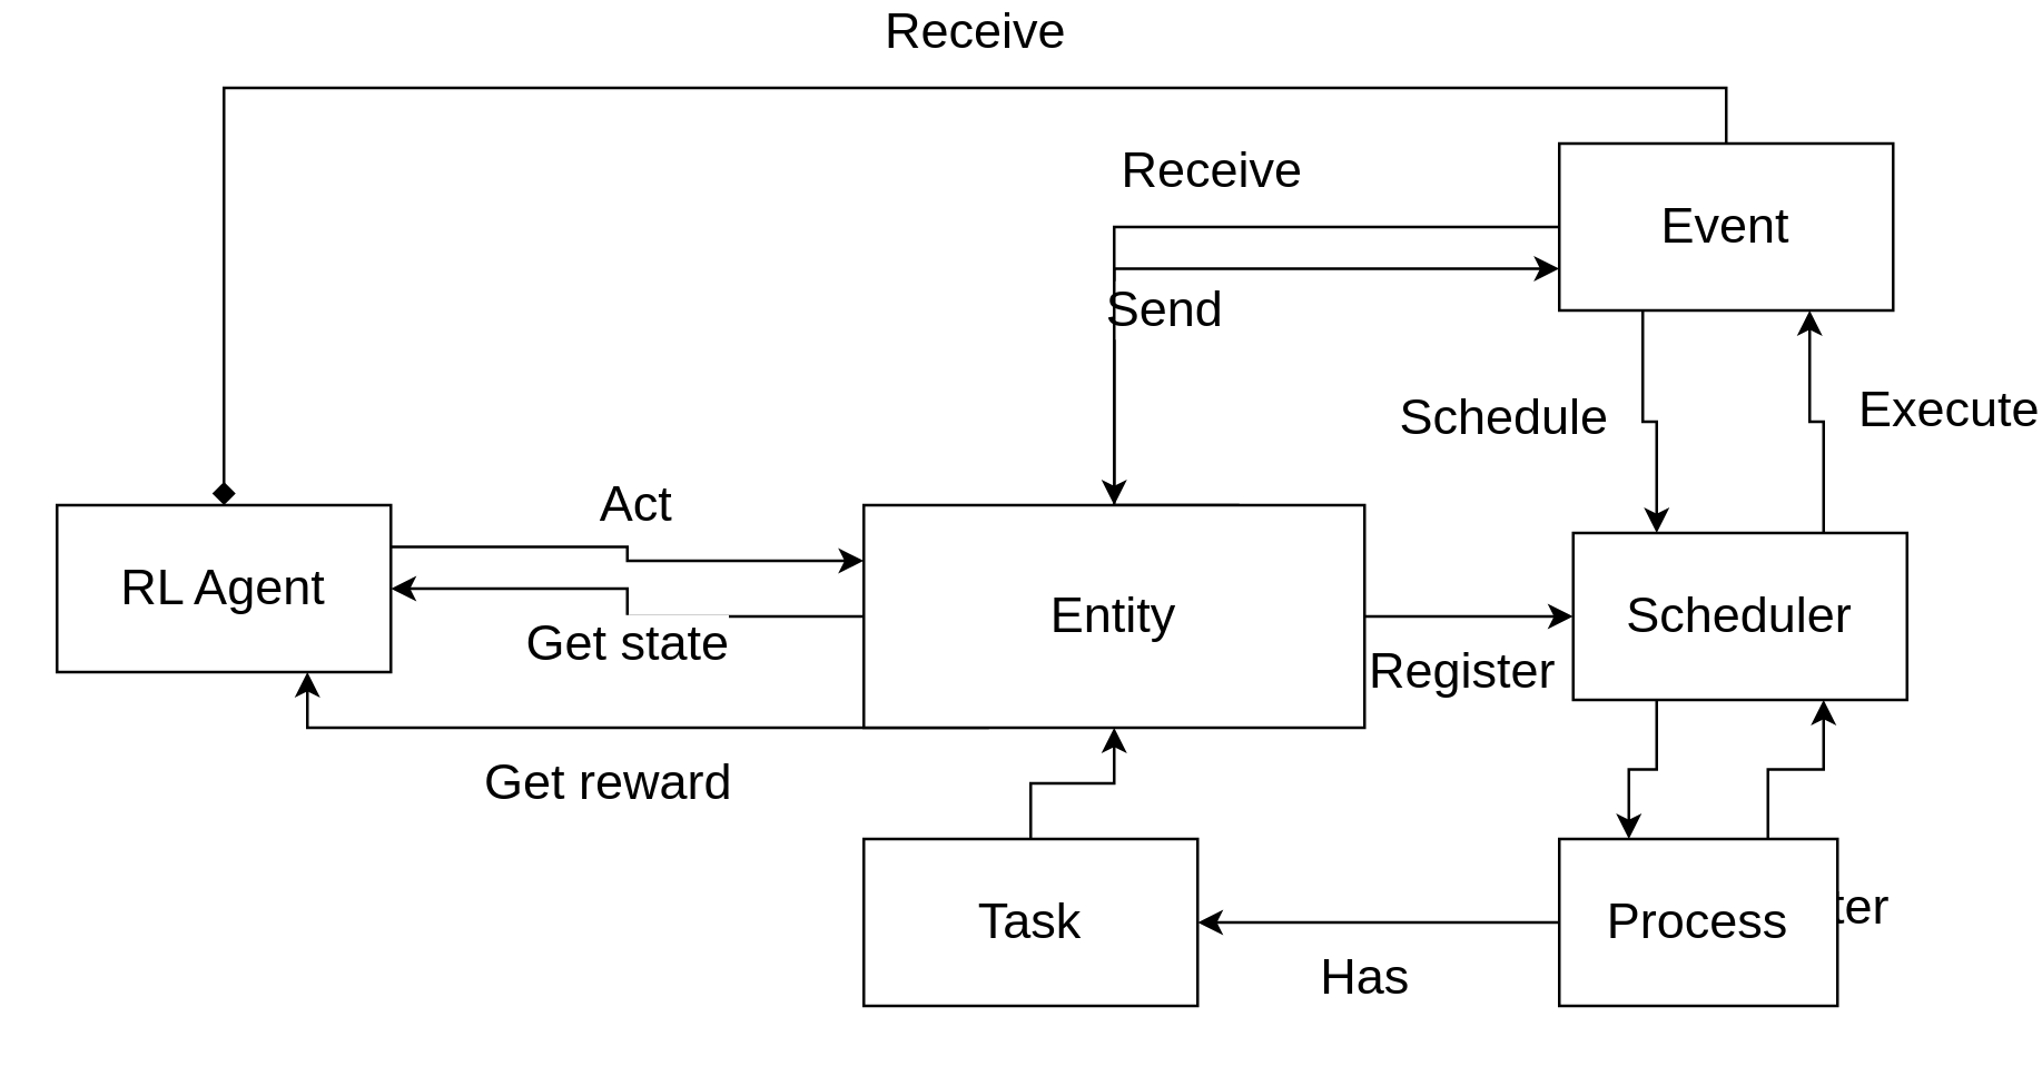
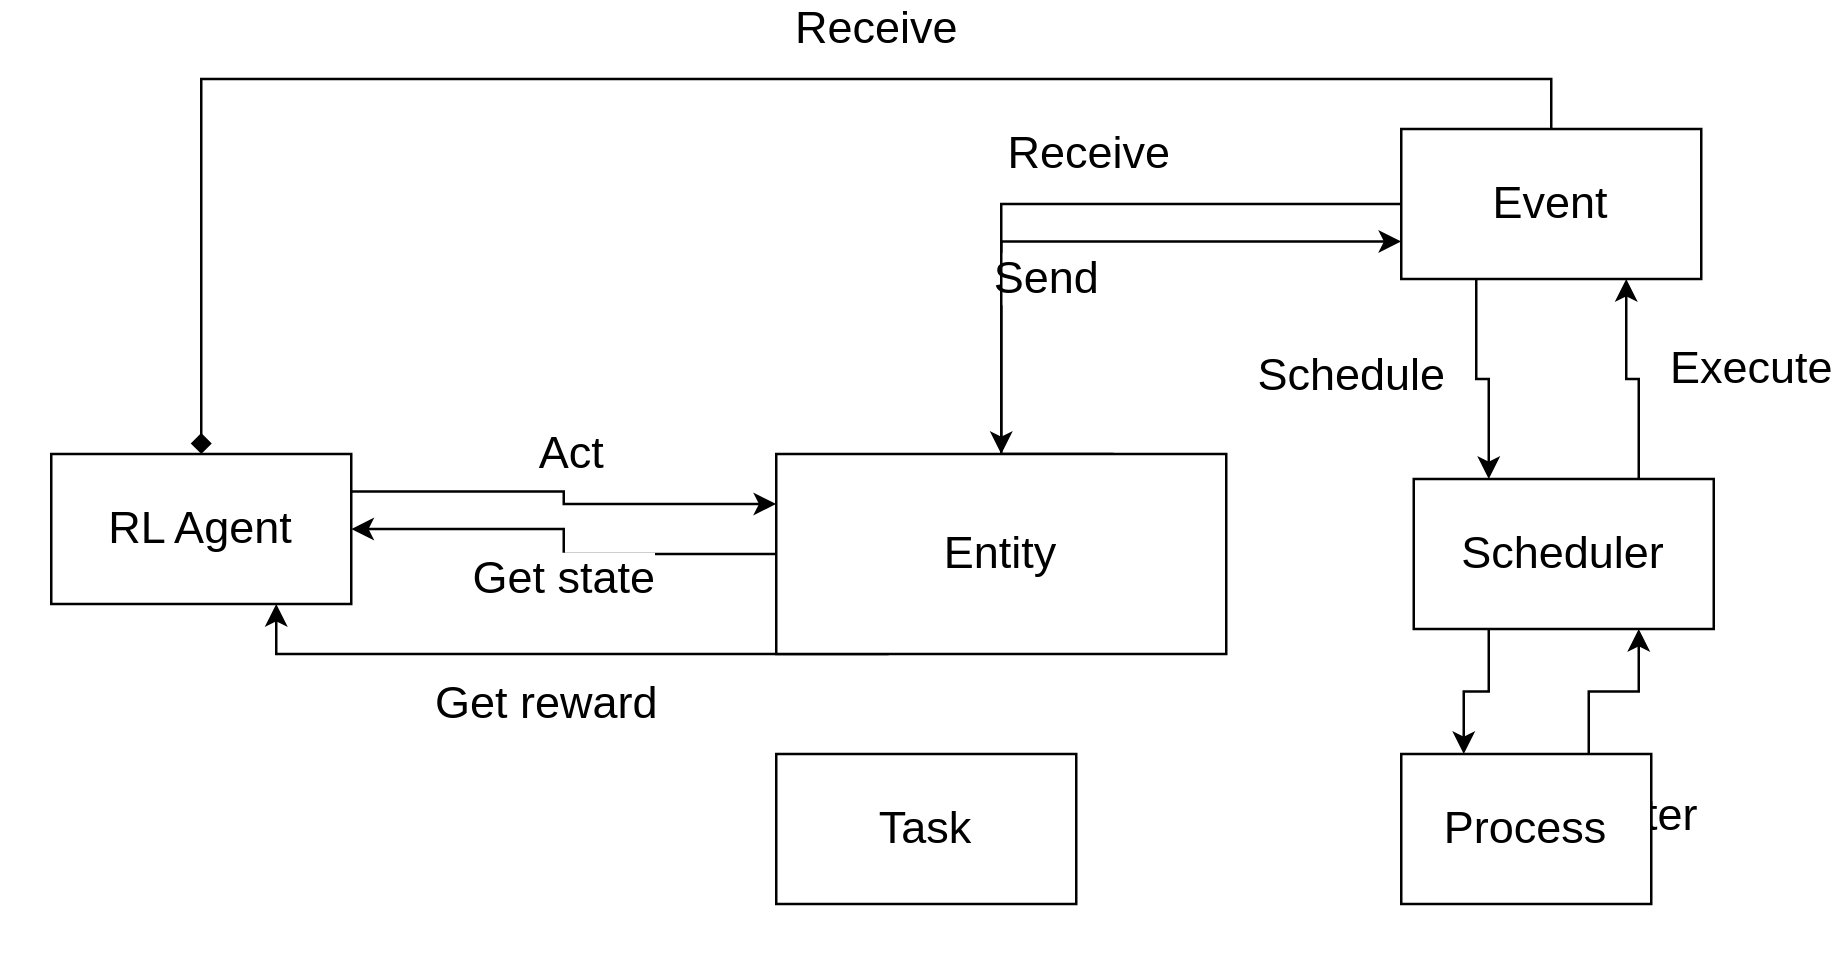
- <mxCell id="13" value="Register" style="edgeStyle=orthogonalEdgeStyle;rounded=0;orthogonalLoop=1;jettySize=auto;html=1;entryX=0;entryY=0.5;entryDx=0;entryDy=0;fontSize=18;" parent="1" source="18" target="3" edge="1"><mxGeometry x="-0.077" y="-20" relative="1" as="geometry"><mxPoint as="offset" /></mxGeometry></mxCell>
- <mxCell id="8" value="Request" style="edgeStyle=orthogonalEdgeStyle;rounded=0;orthogonalLoop=1;jettySize=auto;html=1;fontSize=18;" parent="1" source="9" target="18" edge="1"><mxGeometry y="-40" relative="1" as="geometry"><mxPoint as="offset" /></mxGeometry></mxCell>
- <mxCell id="10" value="Has" style="edgeStyle=orthogonalEdgeStyle;rounded=0;orthogonalLoop=1;jettySize=auto;html=1;fontSize=18;" parent="1" source="12" target="9" edge="1"><mxGeometry x="0.077" y="20" relative="1" as="geometry"><mxPoint as="offset" /></mxGeometry></mxCell>
